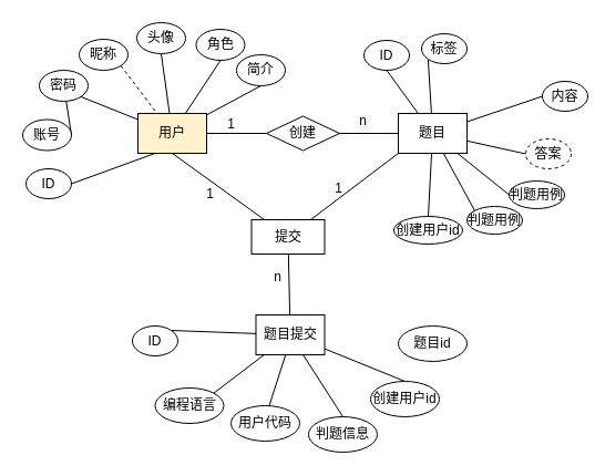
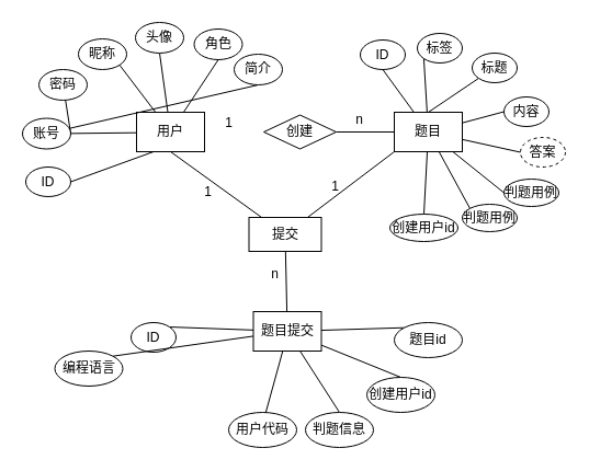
+ <mxCell id="25" value="标题" style="ellipse;whiteSpace=wrap;html=1;" vertex="1" parent="1"><mxGeometry x="430" y="48" width="41" height="27" as="geometry" /></mxCell>
- <mxCell id="14" style="rounded=0;orthogonalLoop=1;jettySize=auto;html=1;exitX=1;exitY=1;exitDx=0;exitDy=0;endArrow=none;endFill=0;dashed=1;" edge="1" parent="1" source="15" target="4"><mxGeometry relative="1" as="geometry" /></mxCell>
+ <mxCell id="14" style="rounded=0;orthogonalLoop=1;jettySize=auto;html=1;exitX=1;exitY=1;exitDx=0;exitDy=0;endArrow=none;endFill=0;" edge="1" parent="1" source="15" target="4"><mxGeometry relative="1" as="geometry" /></mxCell>
+ <mxCell id="24" style="rounded=0;orthogonalLoop=1;jettySize=auto;html=1;exitX=0;exitY=1;exitDx=0;exitDy=0;entryX=0.5;entryY=0;entryDx=0;entryDy=0;endArrow=none;endFill=0;" edge="1" parent="1" source="25" target="6"><mxGeometry relative="1" as="geometry" /></mxCell>
- <mxCell id="27" value="内容" style="ellipse;whiteSpace=wrap;html=1;" vertex="1" parent="1"><mxGeometry x="489" y="73" width="41" height="27" as="geometry" /></mxCell>
+ <mxCell id="27" value="内容" style="ellipse;whiteSpace=wrap;html=1;" vertex="1" parent="1"><mxGeometry x="459" y="88" width="41" height="27" as="geometry" /></mxCell>
- <mxCell id="18" style="rounded=0;orthogonalLoop=1;jettySize=auto;html=1;exitX=0.5;exitY=1;exitDx=0;exitDy=0;endArrow=none;endFill=0;" edge="1" parent="1" source="19" target="4"><mxGeometry relative="1" as="geometry" /></mxCell>
+ <mxCell id="18" style="rounded=0;orthogonalLoop=1;jettySize=auto;html=1;exitX=0.5;exitY=1;exitDx=0;exitDy=0;endArrow=none;endFill=0;" edge="1" parent="1" source="19" target="11"><mxGeometry relative="1" as="geometry" /></mxCell>
- <mxCell id="12" style="rounded=0;orthogonalLoop=1;jettySize=auto;html=1;exitX=1;exitY=1;exitDx=0;exitDy=0;endArrow=none;endFill=0;" edge="1" parent="1" source="13" target="4"><mxGeometry relative="1" as="geometry" /></mxCell>
- <mxCell id="4" value="用户" style="rounded=0;whiteSpace=wrap;html=1;fillColor=#fff2cc;" vertex="1" parent="1"><mxGeometry x="124" y="102" width="62" height="36" as="geometry" /></mxCell>
+ <mxCell id="4" value="用户" style="rounded=0;whiteSpace=wrap;html=1;" vertex="1" parent="1"><mxGeometry x="124" y="102" width="62" height="36" as="geometry" /></mxCell>
- <mxCell id="2" style="rounded=0;orthogonalLoop=1;jettySize=auto;html=1;exitX=1;exitY=0.5;exitDx=0;exitDy=0;entryX=0;entryY=0.5;entryDx=0;entryDy=0;endArrow=none;endFill=0;" edge="1" parent="1" source="4" target="51"><mxGeometry relative="1" as="geometry" /></mxCell>
+ <mxCell id="2" style="rounded=0;orthogonalLoop=1;jettySize=auto;html=1;exitX=1;exitY=0.5;exitDx=0;exitDy=0;endArrow=none;endFill=0;" edge="1" parent="1" source="4" target="11"><mxGeometry relative="1" as="geometry" /></mxCell>
+ <mxCell id="46" style="rounded=0;orthogonalLoop=1;jettySize=auto;html=1;exitX=0;exitY=0;exitDx=0;exitDy=0;endArrow=none;endFill=0;" edge="1" parent="1" source="47" target="7"><mxGeometry relative="1" as="geometry" /></mxCell>
- <mxCell id="41" value="编程语言" style="ellipse;whiteSpace=wrap;html=1;" vertex="1" parent="1"><mxGeometry x="139.5" y="350" width="62" height="32" as="geometry" /></mxCell>
+ <mxCell id="41" value="编程语言" style="ellipse;whiteSpace=wrap;html=1;" vertex="1" parent="1"><mxGeometry x="49.5" y="320" width="62" height="32" as="geometry" /></mxCell>
- <mxCell id="43" value="用户代码" style="ellipse;whiteSpace=wrap;html=1;" vertex="1" parent="1"><mxGeometry x="208" y="366" width="62" height="32" as="geometry" /></mxCell>
+ <mxCell id="43" value="用户代码" style="ellipse;whiteSpace=wrap;html=1;" vertex="1" parent="1"><mxGeometry x="208" y="376" width="62" height="32" as="geometry" /></mxCell>
